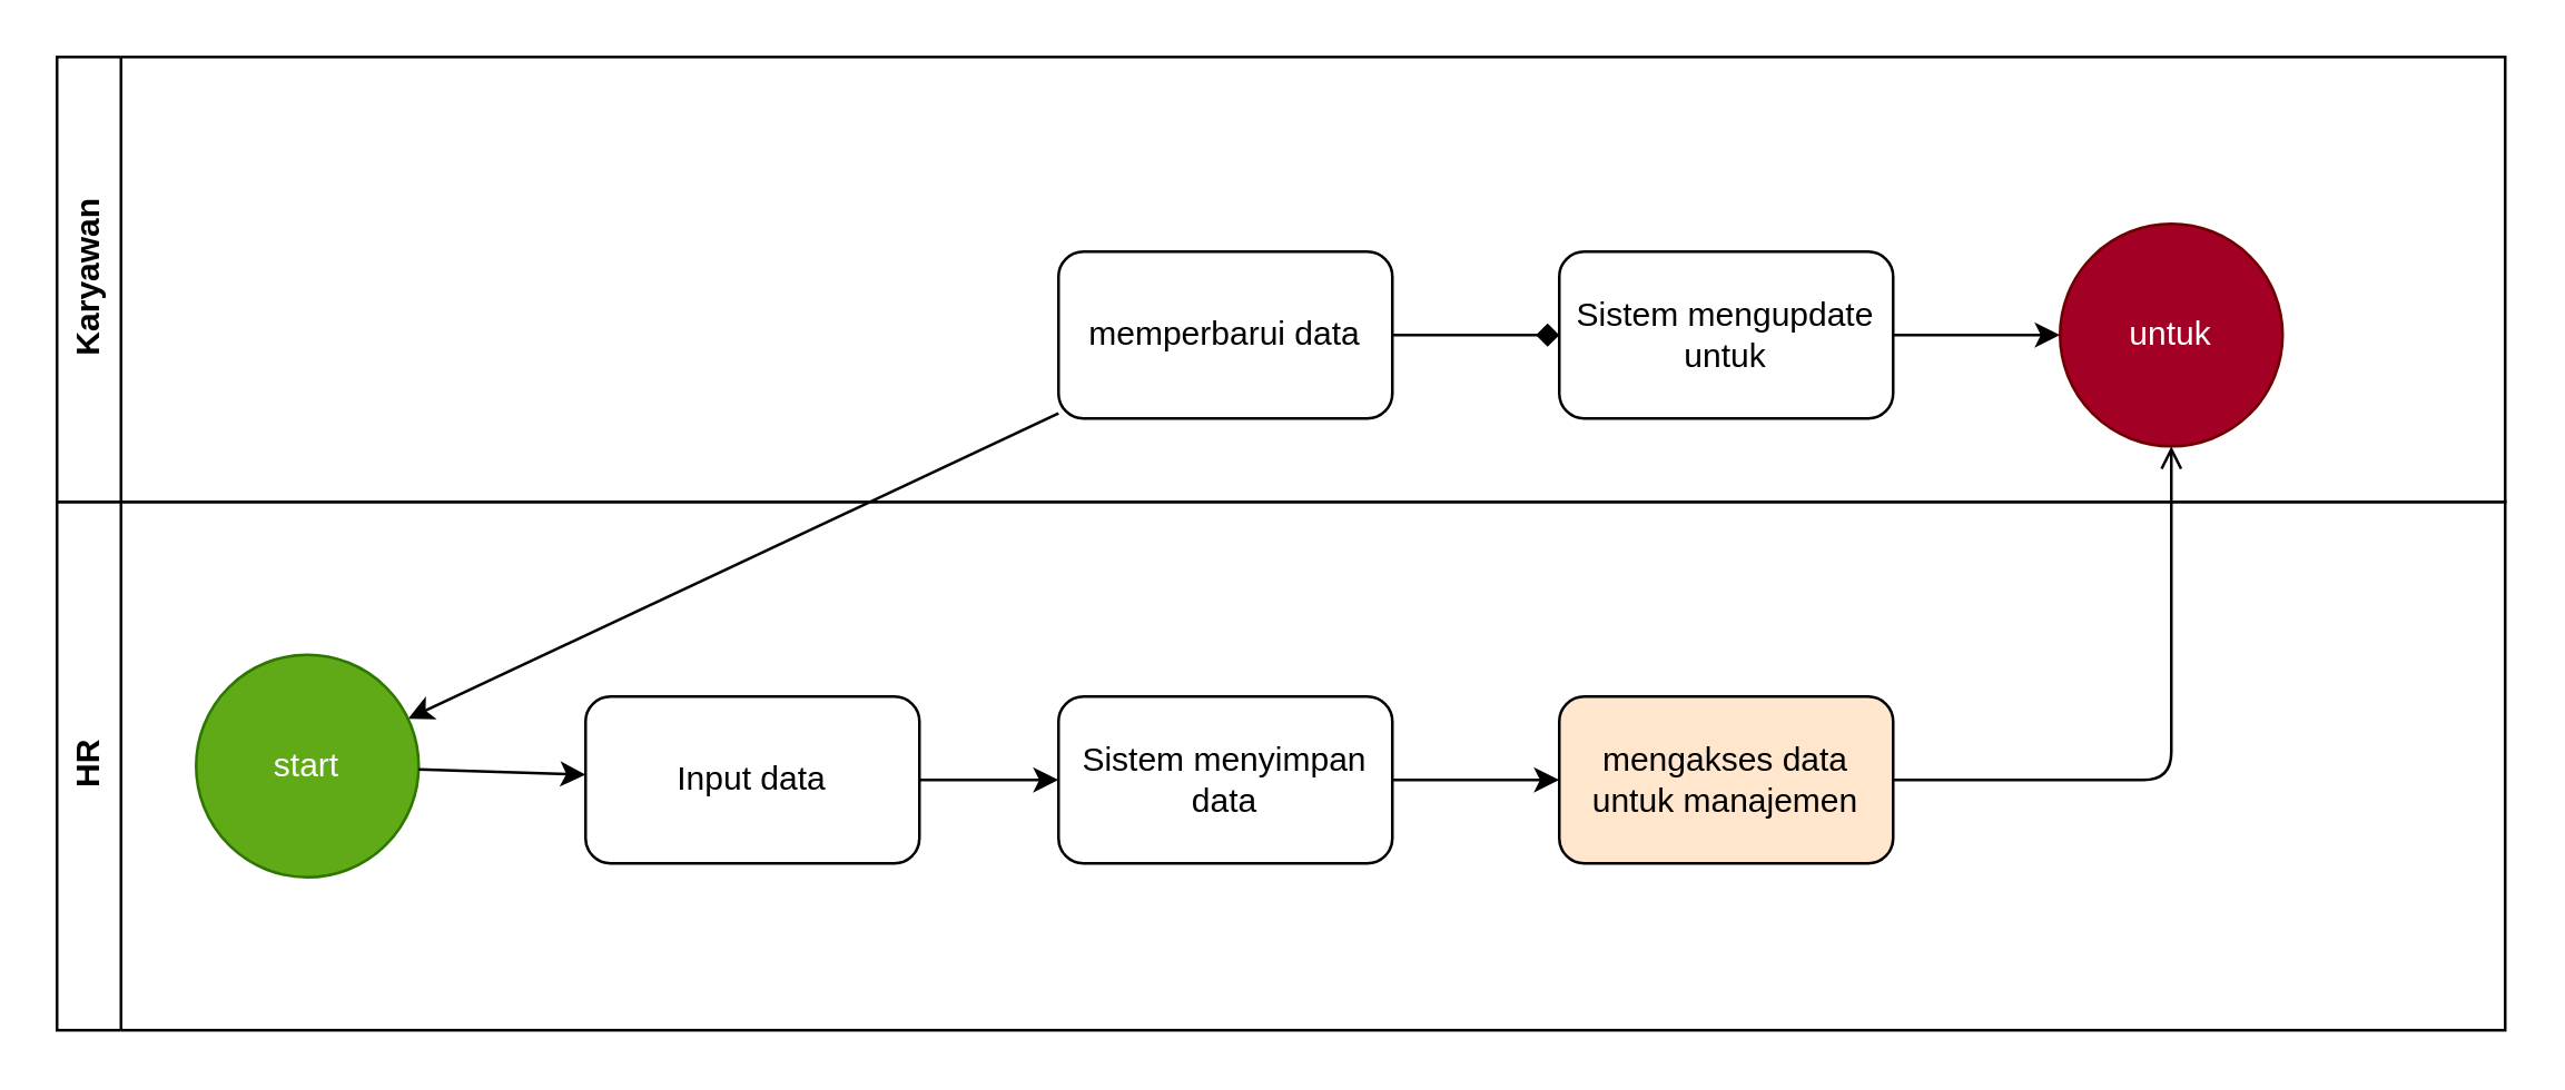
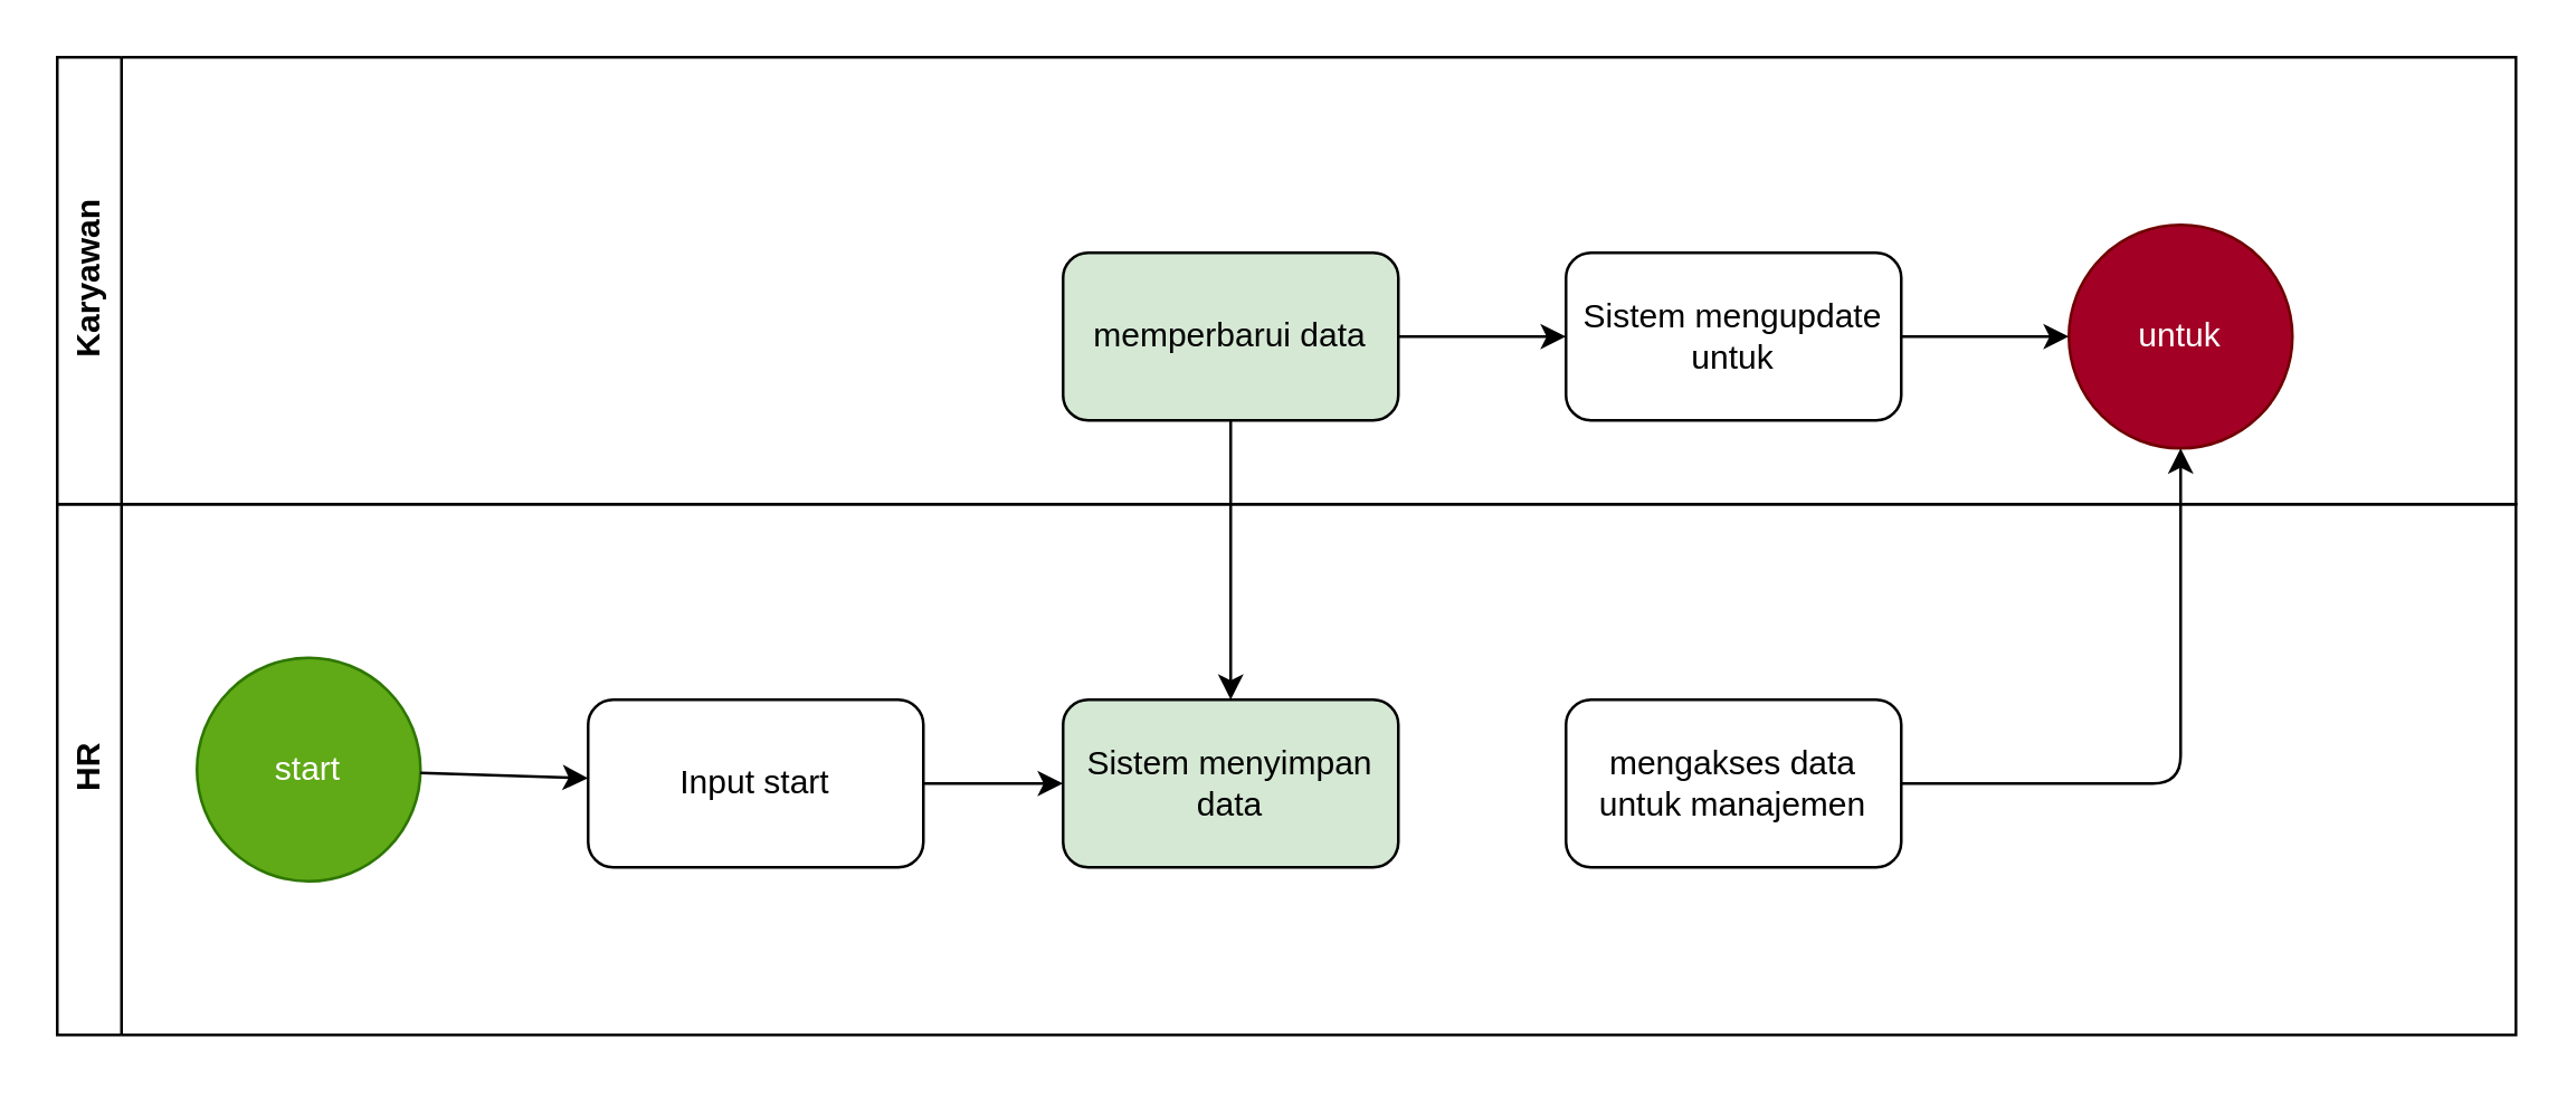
- <mxCell id="13" value=" memperbarui data" style="rounded=1;whiteSpace=wrap;html=1;" vertex="1" parent="11"><mxGeometry x="360" y="70" width="120" height="60" as="geometry" /></mxCell>
+ <mxCell id="13" value=" memperbarui data" style="rounded=1;whiteSpace=wrap;html=1;fillColor=#d5e8d4;" vertex="1" parent="11"><mxGeometry x="360" y="70" width="120" height="60" as="geometry" /></mxCell>
- <mxCell id="12" value="" style="edgeStyle=none;html=1;endArrow=diamond;" edge="1" parent="11" source="13" target="15"><mxGeometry relative="1" as="geometry" /></mxCell>
+ <mxCell id="12" value="" style="edgeStyle=none;html=1;" edge="1" parent="11" source="13" target="15"><mxGeometry relative="1" as="geometry" /></mxCell>
- <mxCell id="17" style="edgeStyle=none;html=1;endArrow=open;" edge="1" parent="1" source="9" target="16"><mxGeometry relative="1" as="geometry"><Array as="points"><mxPoint x="780" y="280" /></Array></mxGeometry></mxCell>
+ <mxCell id="17" style="edgeStyle=none;html=1;" edge="1" parent="1" source="9" target="16"><mxGeometry relative="1" as="geometry"><Array as="points"><mxPoint x="780" y="280" /></Array></mxGeometry></mxCell>
- <mxCell id="2" style="edgeStyle=none;html=1;" edge="1" parent="1" source="13" target="4"><mxGeometry relative="1" as="geometry" /></mxCell>
+ <mxCell id="2" style="edgeStyle=none;html=1;" edge="1" parent="1" source="13" target="7"><mxGeometry relative="1" as="geometry" /></mxCell>
- <mxCell id="5" value="Input data" style="rounded=1;whiteSpace=wrap;html=1;" vertex="1" parent="3"><mxGeometry x="190" y="70" width="120" height="60" as="geometry" /></mxCell>
+ <mxCell id="5" value="Input start" style="rounded=1;whiteSpace=wrap;html=1;" vertex="1" parent="3"><mxGeometry x="190" y="70" width="120" height="60" as="geometry" /></mxCell>
- <mxCell id="7" value="Sistem menyimpan data" style="rounded=1;whiteSpace=wrap;html=1;" vertex="1" parent="3"><mxGeometry x="360" y="70" width="120" height="60" as="geometry" /></mxCell>
+ <mxCell id="7" value="Sistem menyimpan data" style="rounded=1;whiteSpace=wrap;html=1;fillColor=#d5e8d4;" vertex="1" parent="3"><mxGeometry x="360" y="70" width="120" height="60" as="geometry" /></mxCell>
- <mxCell id="10" style="edgeStyle=none;html=1;" edge="1" parent="3" source="7" target="9"><mxGeometry relative="1" as="geometry" /></mxCell>
- <mxCell id="9" value="mengakses data untuk manajemen" style="rounded=1;whiteSpace=wrap;html=1;fillColor=#ffe6cc;" vertex="1" parent="3"><mxGeometry x="540" y="70" width="120" height="60" as="geometry" /></mxCell>
+ <mxCell id="9" value="mengakses data untuk manajemen" style="rounded=1;whiteSpace=wrap;html=1;" vertex="1" parent="3"><mxGeometry x="540" y="70" width="120" height="60" as="geometry" /></mxCell>
